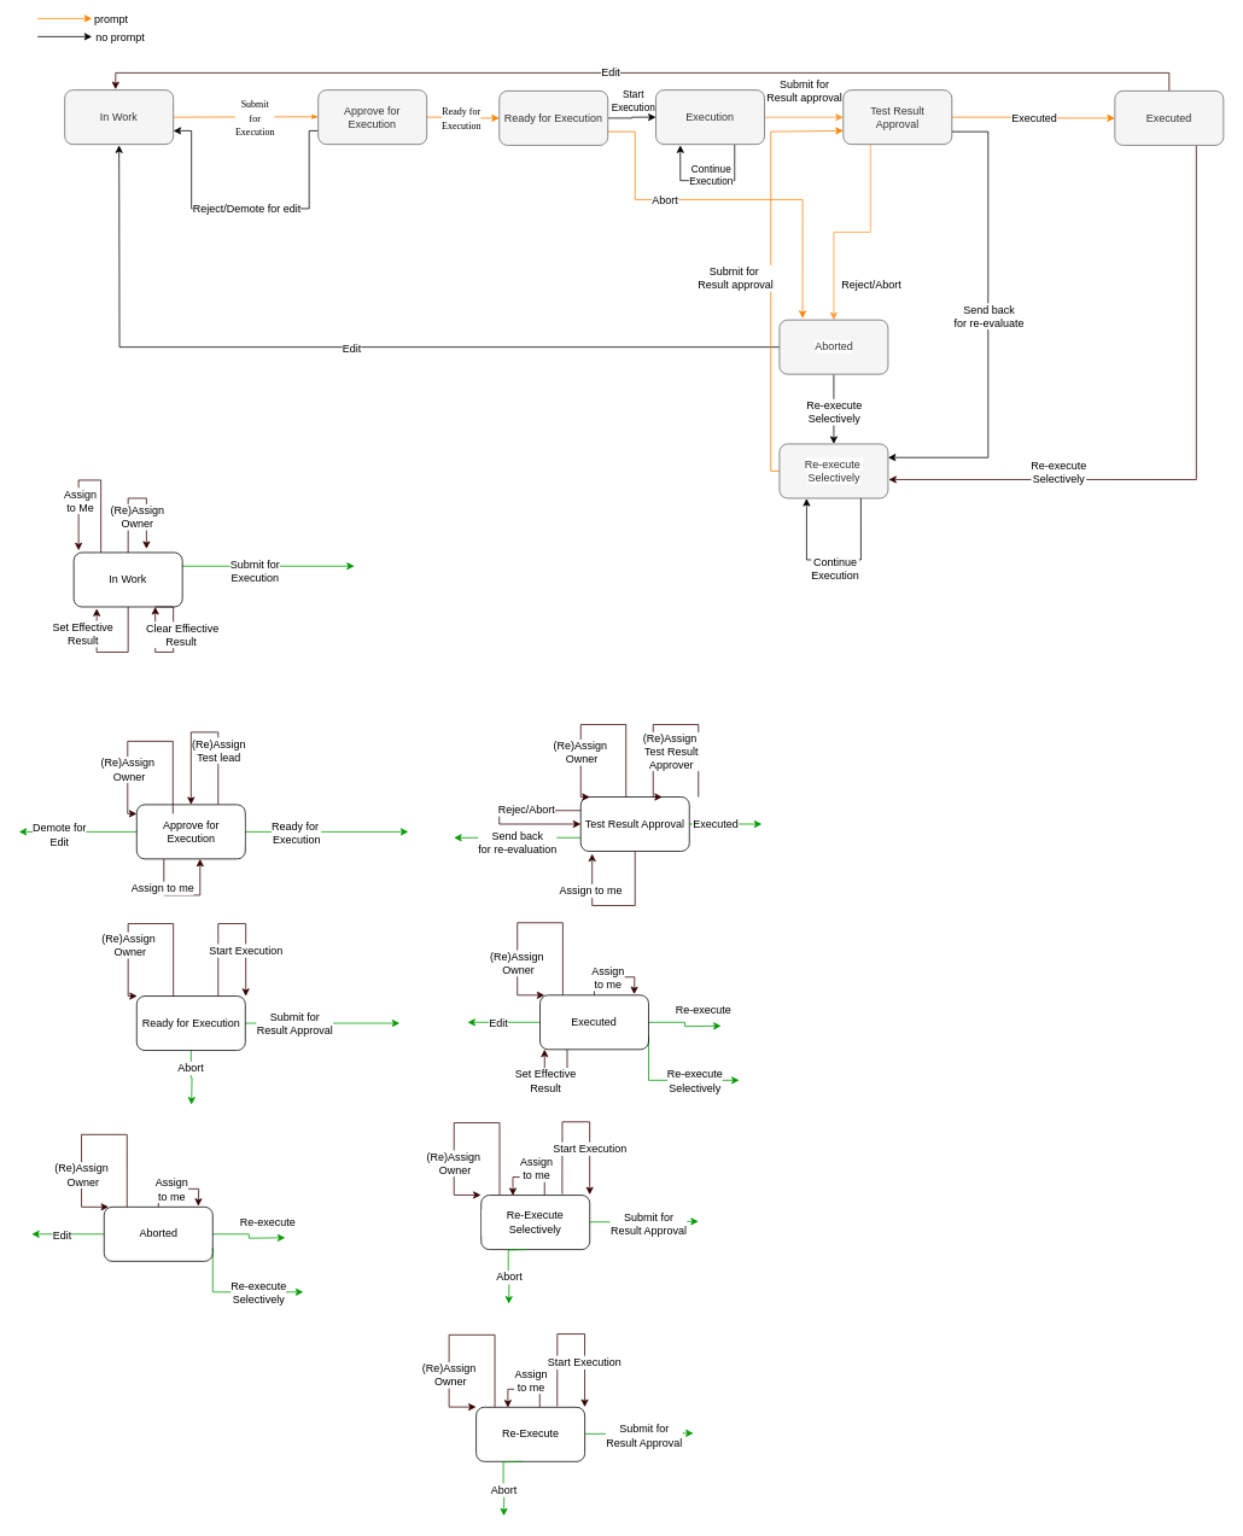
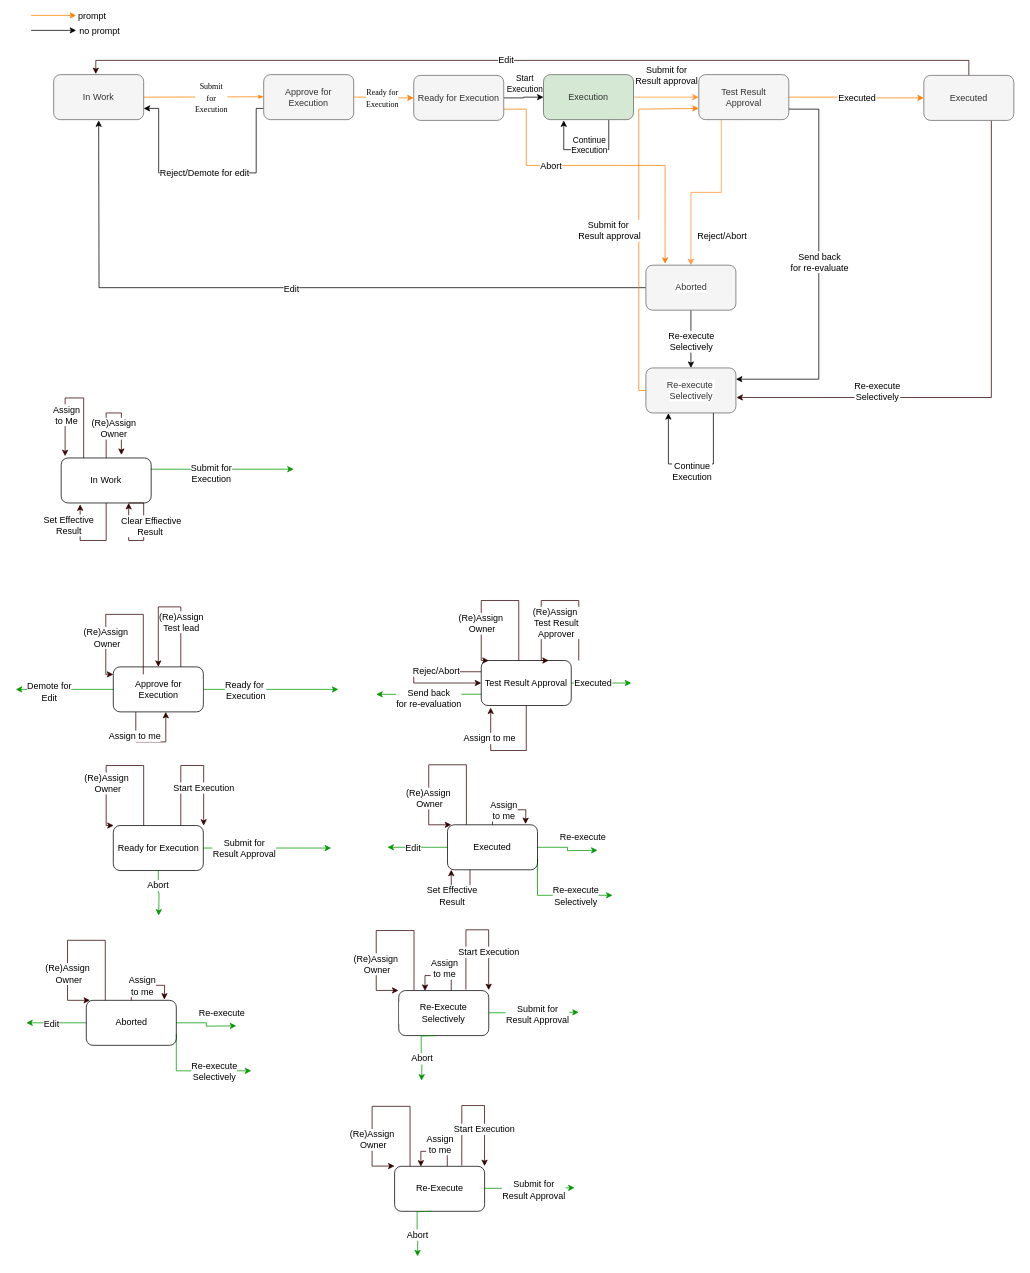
- <mxCell id="136" value="Execution" style="rounded=1;whiteSpace=wrap;html=1;fillColor=#f5f5f5;fontColor=#333333;strokeColor=#666666;" parent="1" vertex="1"><mxGeometry x="724" y="99" width="120" height="60" as="geometry" /></mxCell>
+ <mxCell id="136" value="Execution" style="rounded=1;whiteSpace=wrap;html=1;fillColor=#d5e8d4;fontColor=#333333;strokeColor=#666666;" parent="1" vertex="1"><mxGeometry x="724" y="99" width="120" height="60" as="geometry" /></mxCell>
